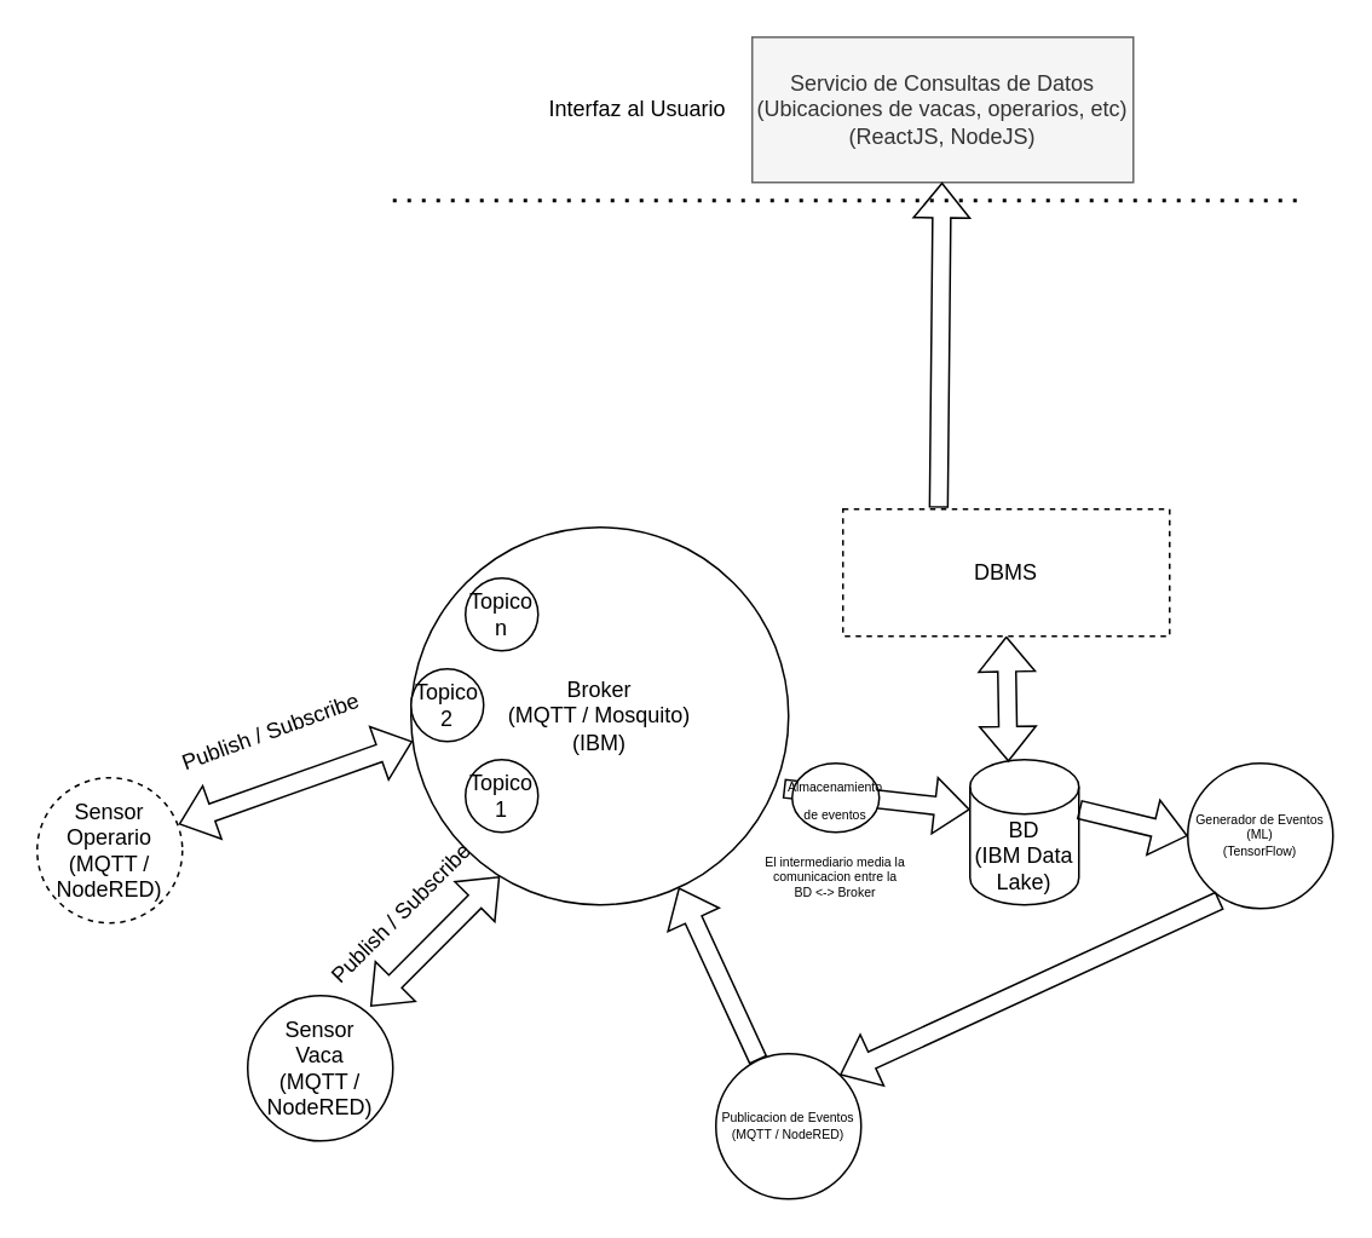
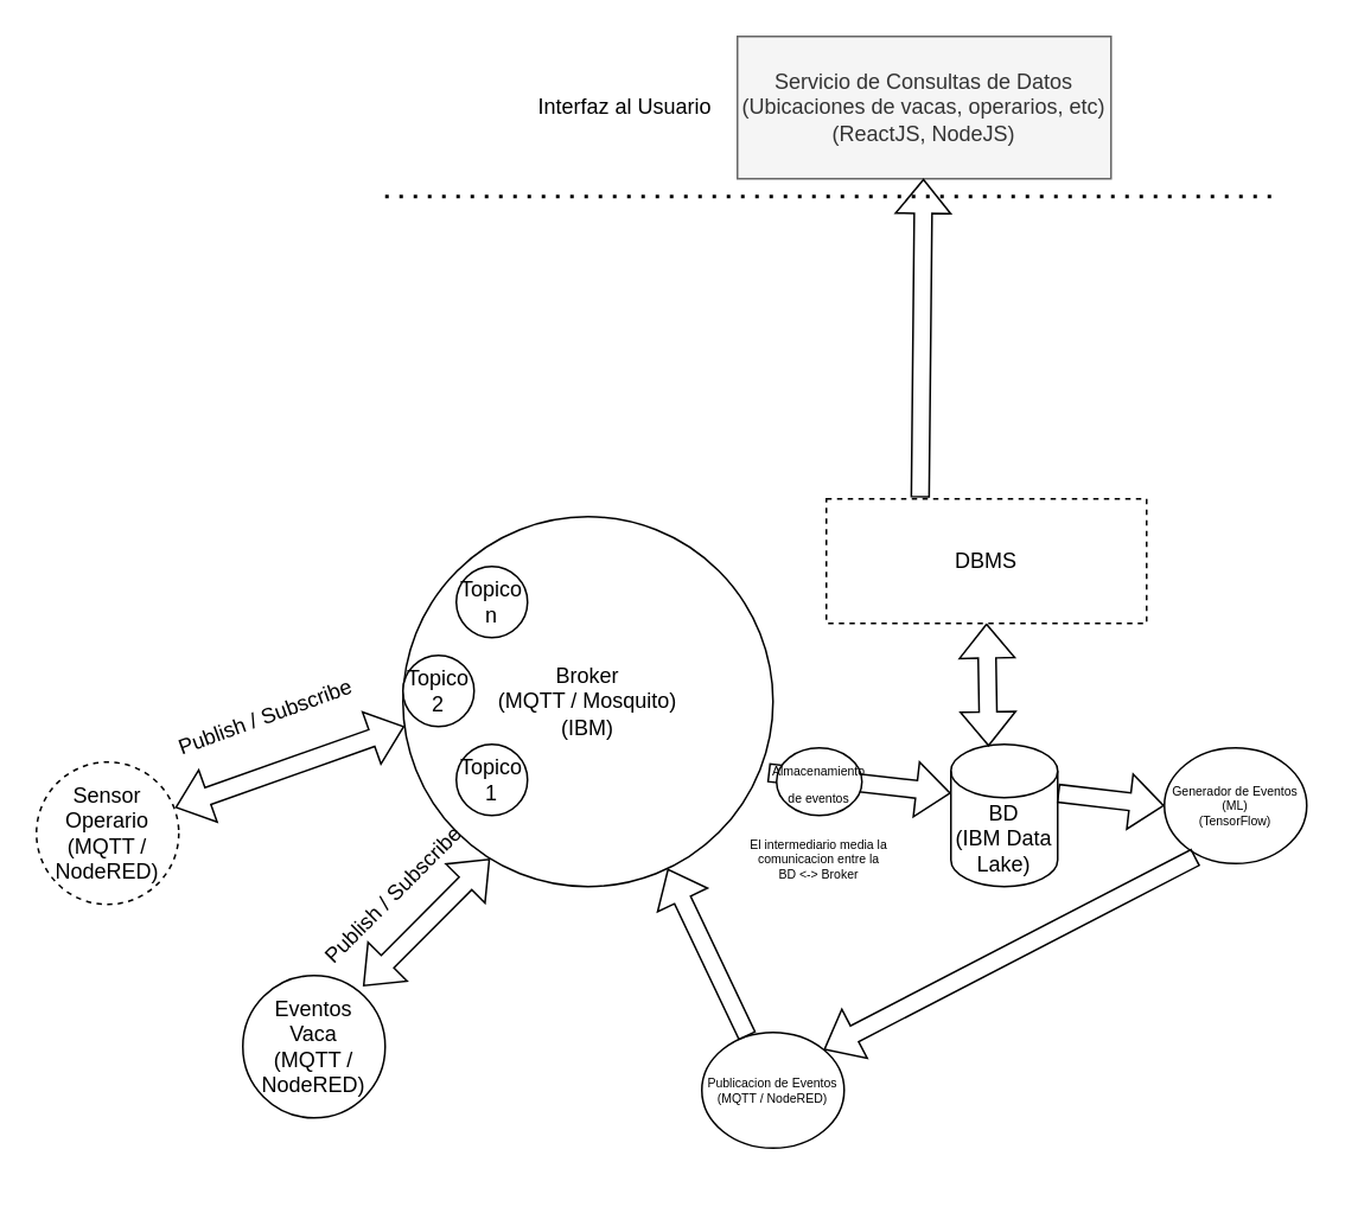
- <mxCell id="18" value="Generador de Eventos&lt;br&gt;(ML)&lt;br&gt;(TensorFlow)" style="ellipse;whiteSpace=wrap;html=1;fontSize=7;" vertex="1" parent="1"><mxGeometry x="654" y="420" width="80" height="80" as="geometry" /></mxCell>
+ <mxCell id="18" value="Generador de Eventos&lt;br&gt;(ML)&lt;br&gt;(TensorFlow)" style="ellipse;whiteSpace=wrap;html=1;fontSize=7;" vertex="1" parent="1"><mxGeometry x="654" y="420" width="80" height="65" as="geometry" /></mxCell>
- <mxCell id="4" value="Sensor &lt;br&gt;Vaca&lt;br&gt;(MQTT / NodeRED)" style="ellipse;whiteSpace=wrap;html=1;aspect=fixed;" parent="1" vertex="1"><mxGeometry x="136" y="548" width="80" height="80" as="geometry" /></mxCell>
+ <mxCell id="4" value="Eventos &lt;br&gt;Vaca&lt;br&gt;(MQTT / NodeRED)" style="ellipse;whiteSpace=wrap;html=1;aspect=fixed;" parent="1" vertex="1"><mxGeometry x="136" y="548" width="80" height="80" as="geometry" /></mxCell>
- <mxCell id="15" value="Publicacion de Eventos&lt;br&gt;(MQTT / NodeRED)" style="ellipse;whiteSpace=wrap;html=1;aspect=fixed;fontSize=7;" vertex="1" parent="1"><mxGeometry x="394" y="580" width="80" height="80" as="geometry" /></mxCell>
+ <mxCell id="15" value="Publicacion de Eventos&lt;br&gt;(MQTT / NodeRED)" style="ellipse;whiteSpace=wrap;html=1;aspect=fixed;fontSize=7;" vertex="1" parent="1"><mxGeometry x="394" y="580" width="80" height="65" as="geometry" /></mxCell>
